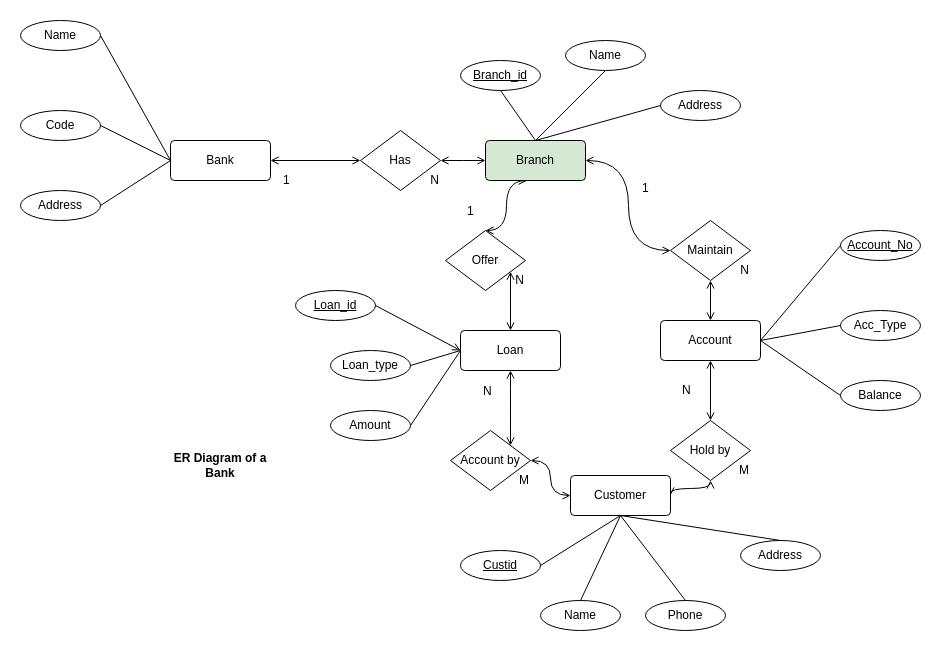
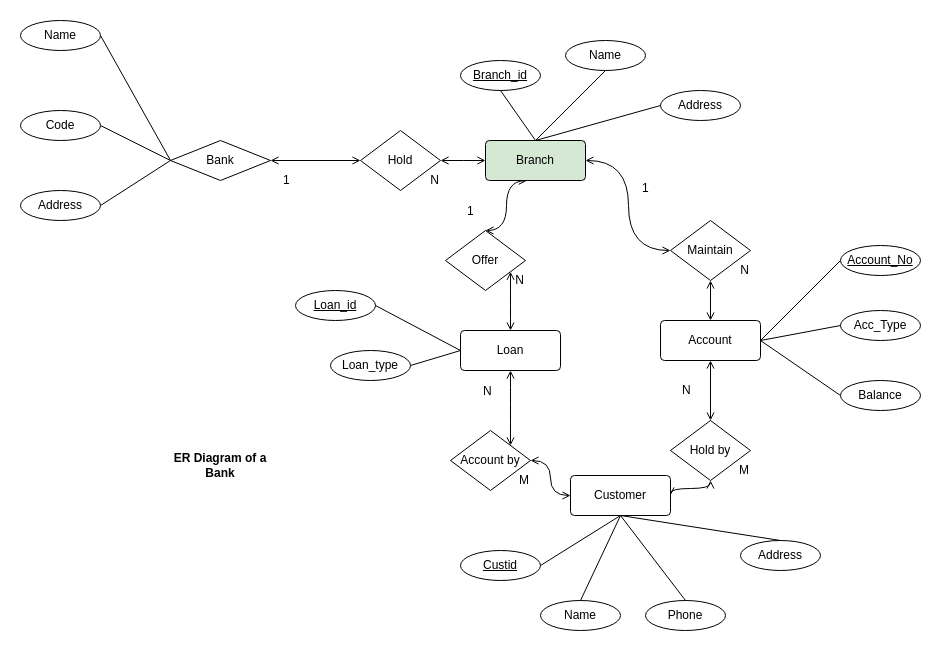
- <mxCell id="44" value="Bank" style="rounded=1;arcSize=10;whiteSpace=wrap;html=1;align=center;" vertex="1" parent="1"><mxGeometry x="170" y="140" width="100" height="40" as="geometry" /></mxCell>
+ <mxCell id="44" value="Bank" style="rhombus;arcSize=10;whiteSpace=wrap;html=1;align=center;" vertex="1" parent="1"><mxGeometry x="170" y="140" width="100" height="40" as="geometry" /></mxCell>
- <mxCell id="8" value="Has" style="rhombus;whiteSpace=wrap;html=1;perimeter=rhombusPerimeter;" vertex="1" parent="1"><mxGeometry x="360" y="130" width="80" height="60" as="geometry" /></mxCell>
+ <mxCell id="8" value="Hold" style="rhombus;whiteSpace=wrap;html=1;perimeter=rhombusPerimeter;" vertex="1" parent="1"><mxGeometry x="360" y="130" width="80" height="60" as="geometry" /></mxCell>
- <mxCell id="17" value="Account_No" style="shape=ellipse;whiteSpace=wrap;html=1;fontStyle=4;" vertex="1" parent="1"><mxGeometry x="840" y="230" width="80" height="30" as="geometry" /></mxCell>
+ <mxCell id="17" value="Account_No" style="shape=ellipse;whiteSpace=wrap;html=1;fontStyle=4;" vertex="1" parent="1"><mxGeometry x="840" y="245" width="80" height="30" as="geometry" /></mxCell>
- <mxCell id="58" value="" style="endArrow=open;html=1;rounded=0;exitX=1;exitY=0.5;exitDx=0;exitDy=0;entryX=0;entryY=0.5;entryDx=0;entryDy=0;" edge="1" parent="1" source="11" target="46"><mxGeometry width="50" height="50" relative="1" as="geometry"><mxPoint x="340" y="500" as="sourcePoint" /><mxPoint x="375" y="550" as="targetPoint" /></mxGeometry></mxCell>
+ <mxCell id="58" value="" style="endArrow=none;html=1;rounded=0;exitX=1;exitY=0.5;exitDx=0;exitDy=0;entryX=0;entryY=0.5;entryDx=0;entryDy=0;" edge="1" parent="1" source="11" target="46"><mxGeometry width="50" height="50" relative="1" as="geometry"><mxPoint x="340" y="500" as="sourcePoint" /><mxPoint x="375" y="550" as="targetPoint" /></mxGeometry></mxCell>
- <mxCell id="60" value="" style="endArrow=none;html=1;rounded=0;exitX=1;exitY=0.5;exitDx=0;exitDy=0;entryX=0;entryY=0.5;entryDx=0;entryDy=0;" edge="1" parent="1" source="13" target="46"><mxGeometry width="50" height="50" relative="1" as="geometry"><mxPoint x="160" y="330" as="sourcePoint" /><mxPoint x="195" y="380" as="targetPoint" /></mxGeometry></mxCell>
- <mxCell id="13" value="Amount" style="shape=ellipse;whiteSpace=wrap;html=1;" vertex="1" parent="1"><mxGeometry x="330" y="410" width="80" height="30" as="geometry" /></mxCell>
